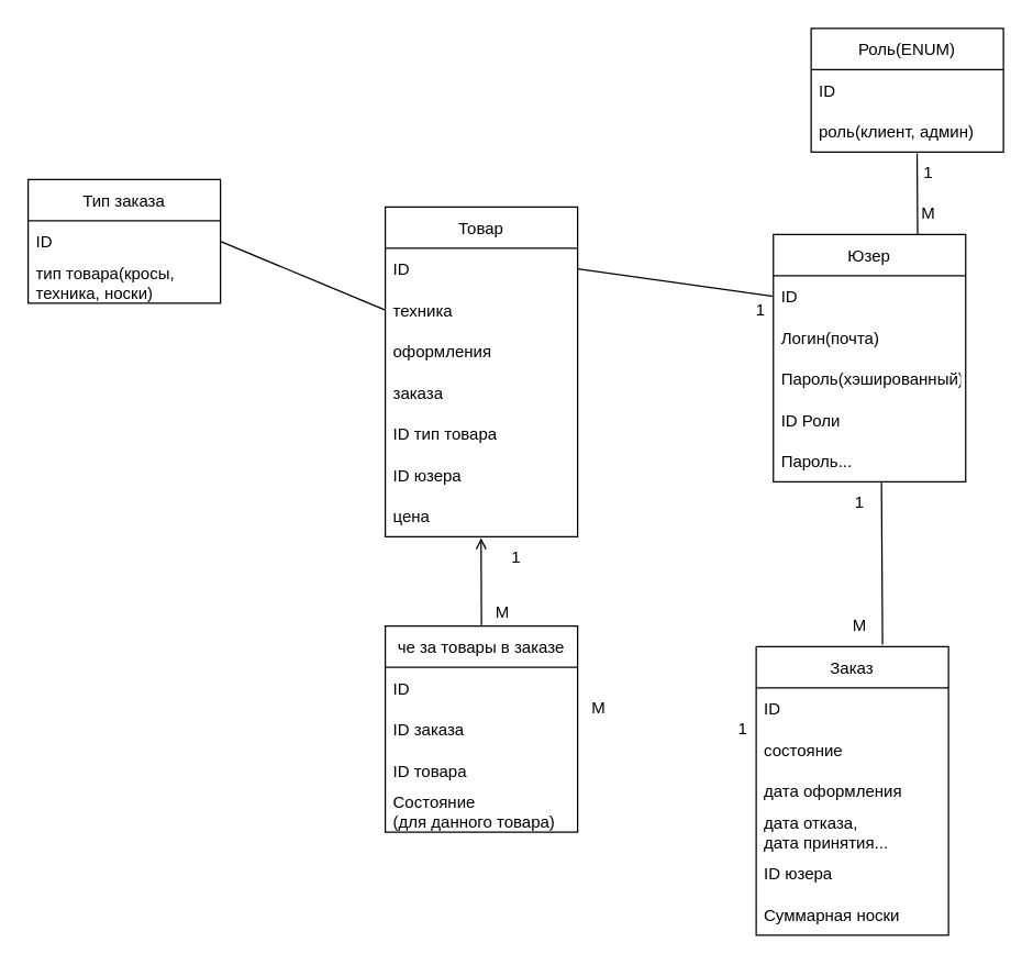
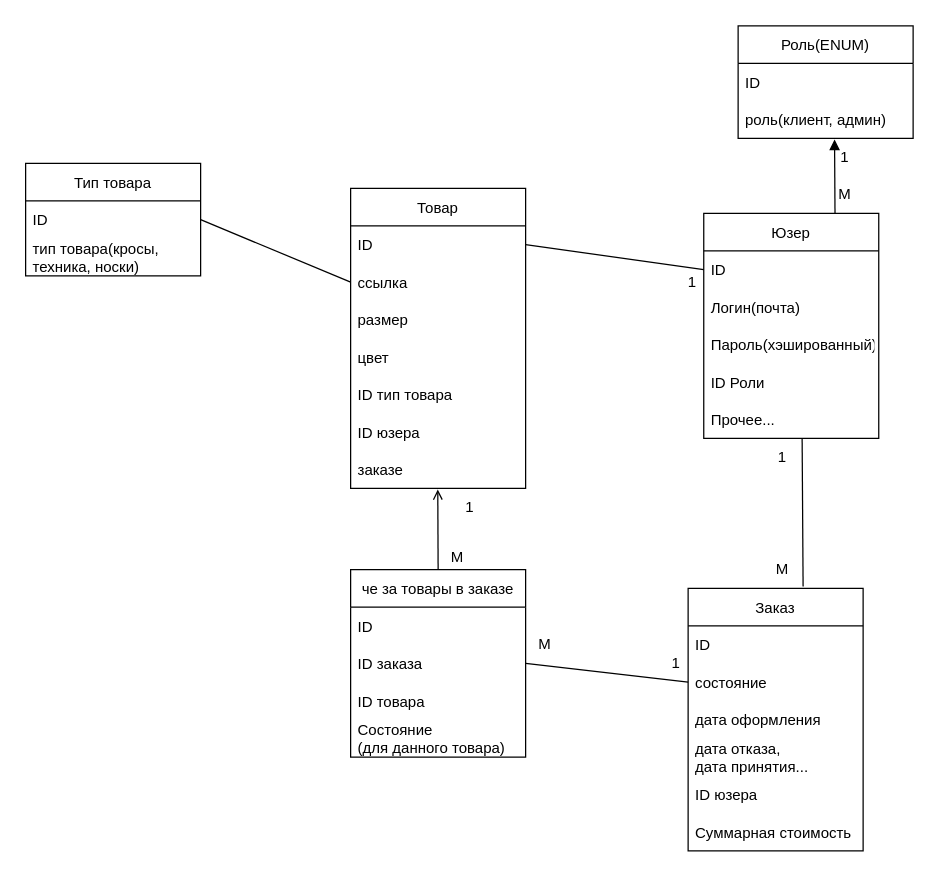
- <mxCell id="41" value="" style="endArrow=none;html=1;rounded=0;exitX=0.75;exitY=0;exitDx=0;exitDy=0;entryX=0.551;entryY=1.03;entryDx=0;entryDy=0;entryPerimeter=0;" parent="1" source="24" target="40" edge="1"><mxGeometry width="50" height="50" relative="1" as="geometry"><mxPoint x="880" y="390" as="sourcePoint" /><mxPoint x="930" y="340" as="targetPoint" /></mxGeometry></mxCell>
+ <mxCell id="41" value="" style="endArrow=block;html=1;rounded=0;exitX=0.75;exitY=0;exitDx=0;exitDy=0;entryX=0.551;entryY=1.03;entryDx=0;entryDy=0;entryPerimeter=0;" parent="1" source="24" target="40" edge="1"><mxGeometry width="50" height="50" relative="1" as="geometry"><mxPoint x="880" y="390" as="sourcePoint" /><mxPoint x="930" y="340" as="targetPoint" /></mxGeometry></mxCell>
- <mxCell id="44" value="Тип заказа" style="swimlane;fontStyle=0;childLayout=stackLayout;horizontal=1;startSize=30;horizontalStack=0;resizeParent=1;resizeParentMax=0;resizeLast=0;collapsible=1;marginBottom=0;" parent="1" vertex="1"><mxGeometry x="20" y="130" width="140" height="90" as="geometry" /></mxCell>
+ <mxCell id="44" value="Тип товара" style="swimlane;fontStyle=0;childLayout=stackLayout;horizontal=1;startSize=30;horizontalStack=0;resizeParent=1;resizeParentMax=0;resizeLast=0;collapsible=1;marginBottom=0;" parent="1" vertex="1"><mxGeometry x="20" y="130" width="140" height="90" as="geometry" /></mxCell>
- <mxCell id="4" value="техника" style="text;strokeColor=none;fillColor=none;align=left;verticalAlign=middle;spacingLeft=4;spacingRight=4;overflow=hidden;points=[[0,0.5],[1,0.5]];portConstraint=eastwest;rotatable=0;" parent="2" vertex="1"><mxGeometry y="60" width="140" height="30" as="geometry" /></mxCell>
+ <mxCell id="4" value="ссылка" style="text;strokeColor=none;fillColor=none;align=left;verticalAlign=middle;spacingLeft=4;spacingRight=4;overflow=hidden;points=[[0,0.5],[1,0.5]];portConstraint=eastwest;rotatable=0;" parent="2" vertex="1"><mxGeometry y="60" width="140" height="30" as="geometry" /></mxCell>
- <mxCell id="5" value="оформления" style="text;strokeColor=none;fillColor=none;align=left;verticalAlign=middle;spacingLeft=4;spacingRight=4;overflow=hidden;points=[[0,0.5],[1,0.5]];portConstraint=eastwest;rotatable=0;" parent="2" vertex="1"><mxGeometry y="90" width="140" height="30" as="geometry" /></mxCell>
+ <mxCell id="5" value="размер" style="text;strokeColor=none;fillColor=none;align=left;verticalAlign=middle;spacingLeft=4;spacingRight=4;overflow=hidden;points=[[0,0.5],[1,0.5]];portConstraint=eastwest;rotatable=0;" parent="2" vertex="1"><mxGeometry y="90" width="140" height="30" as="geometry" /></mxCell>
- <mxCell id="6" value="заказа" style="text;strokeColor=none;fillColor=none;align=left;verticalAlign=middle;spacingLeft=4;spacingRight=4;overflow=hidden;points=[[0,0.5],[1,0.5]];portConstraint=eastwest;rotatable=0;" parent="2" vertex="1"><mxGeometry y="120" width="140" height="30" as="geometry" /></mxCell>
+ <mxCell id="6" value="цвет" style="text;strokeColor=none;fillColor=none;align=left;verticalAlign=middle;spacingLeft=4;spacingRight=4;overflow=hidden;points=[[0,0.5],[1,0.5]];portConstraint=eastwest;rotatable=0;" parent="2" vertex="1"><mxGeometry y="120" width="140" height="30" as="geometry" /></mxCell>
- <mxCell id="29" value="Пароль..." style="text;strokeColor=none;fillColor=none;align=left;verticalAlign=middle;spacingLeft=4;spacingRight=4;overflow=hidden;points=[[0,0.5],[1,0.5]];portConstraint=eastwest;rotatable=0;" parent="24" vertex="1"><mxGeometry y="150" width="140" height="30" as="geometry" /></mxCell>
+ <mxCell id="29" value="Прочее..." style="text;strokeColor=none;fillColor=none;align=left;verticalAlign=middle;spacingLeft=4;spacingRight=4;overflow=hidden;points=[[0,0.5],[1,0.5]];portConstraint=eastwest;rotatable=0;" parent="24" vertex="1"><mxGeometry y="150" width="140" height="30" as="geometry" /></mxCell>
- <mxCell id="9" value="цена" style="text;strokeColor=none;fillColor=none;align=left;verticalAlign=middle;spacingLeft=4;spacingRight=4;overflow=hidden;points=[[0,0.5],[1,0.5]];portConstraint=eastwest;rotatable=0;" vertex="1" parent="2"><mxGeometry y="210" width="140" height="30" as="geometry" /></mxCell>
+ <mxCell id="9" value="заказе" style="text;strokeColor=none;fillColor=none;align=left;verticalAlign=middle;spacingLeft=4;spacingRight=4;overflow=hidden;points=[[0,0.5],[1,0.5]];portConstraint=eastwest;rotatable=0;" vertex="1" parent="2"><mxGeometry y="210" width="140" height="30" as="geometry" /></mxCell>
+ <mxCell id="23" value="" style="endArrow=none;html=1;rounded=0;exitX=1;exitY=0.5;exitDx=0;exitDy=0;entryX=0;entryY=0.5;entryDx=0;entryDy=0;" parent="1" source="19" target="12" edge="1"><mxGeometry width="50" height="50" relative="1" as="geometry"><mxPoint x="700" y="370" as="sourcePoint" /><mxPoint x="750" y="320" as="targetPoint" /></mxGeometry></mxCell>
- <mxCell id="16" value="Суммарная носки" style="text;strokeColor=none;fillColor=none;align=left;verticalAlign=middle;spacingLeft=4;spacingRight=4;overflow=hidden;points=[[0,0.5],[1,0.5]];portConstraint=eastwest;rotatable=0;" vertex="1" parent="10"><mxGeometry y="180" width="140" height="30" as="geometry" /></mxCell>
+ <mxCell id="16" value="Суммарная стоимость" style="text;strokeColor=none;fillColor=none;align=left;verticalAlign=middle;spacingLeft=4;spacingRight=4;overflow=hidden;points=[[0,0.5],[1,0.5]];portConstraint=eastwest;rotatable=0;" vertex="1" parent="10"><mxGeometry y="180" width="140" height="30" as="geometry" /></mxCell>
